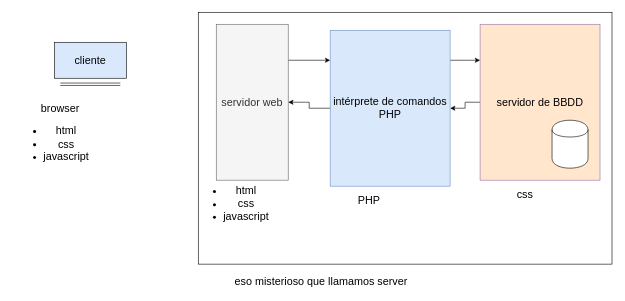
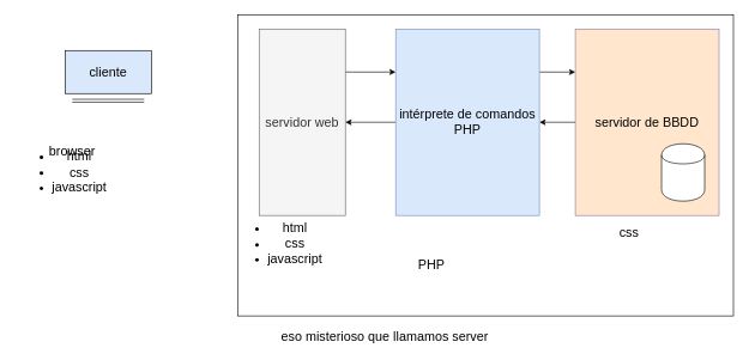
- <mxCell id="5" value="browser" style="text;html=1;strokeColor=none;fillColor=none;align=center;verticalAlign=middle;whiteSpace=wrap;rounded=0;fontSize=18;" vertex="1" parent="1"><mxGeometry x="80" y="170" width="40" height="20" as="geometry" /></mxCell>
+ <mxCell id="5" value="browser" style="text;html=1;strokeColor=none;fillColor=none;align=center;verticalAlign=middle;whiteSpace=wrap;rounded=0;fontSize=18;" vertex="1" parent="1"><mxGeometry x="80" y="200" width="40" height="20" as="geometry" /></mxCell>
- <mxCell id="17" value="intérprete de comandos PHP" style="rounded=0;whiteSpace=wrap;html=1;strokeWidth=1;fontSize=18;fillColor=#dae8fc;strokeColor=#6c8ebf;" vertex="1" parent="1"><mxGeometry x="550" y="50" width="200" height="260" as="geometry" /></mxCell>
+ <mxCell id="17" value="intérprete de comandos PHP" style="rounded=0;whiteSpace=wrap;html=1;strokeWidth=1;fontSize=18;fillColor=#dae8fc;strokeColor=#6c8ebf;" vertex="1" parent="1"><mxGeometry x="550" y="40" width="200" height="260" as="geometry" /></mxCell>
- <mxCell id="18" value="PHP" style="text;html=1;strokeColor=none;fillColor=none;align=center;verticalAlign=middle;whiteSpace=wrap;rounded=0;fontSize=18;" vertex="1" parent="1"><mxGeometry x="560" y="320" width="110" height="30" as="geometry" /></mxCell>
+ <mxCell id="18" value="PHP" style="text;html=1;strokeColor=none;fillColor=none;align=center;verticalAlign=middle;whiteSpace=wrap;rounded=0;fontSize=18;" vertex="1" parent="1"><mxGeometry x="545" y="355" width="110" height="30" as="geometry" /></mxCell>
